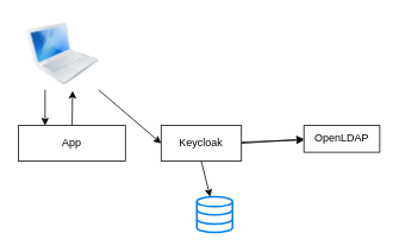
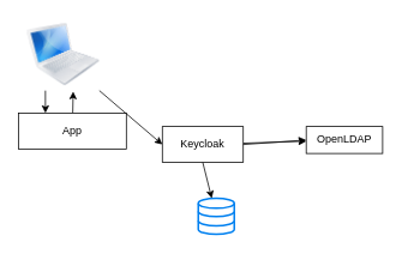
- <mxCell id="9" value="App" style="rounded=0;whiteSpace=wrap;html=1;" vertex="1" parent="1"><mxGeometry x="20" y="140" width="120" height="40" as="geometry" /></mxCell>
+ <mxCell id="9" value="App" style="rounded=0;whiteSpace=wrap;html=1;" vertex="1" parent="1"><mxGeometry x="20" y="125" width="120" height="40" as="geometry" /></mxCell>
